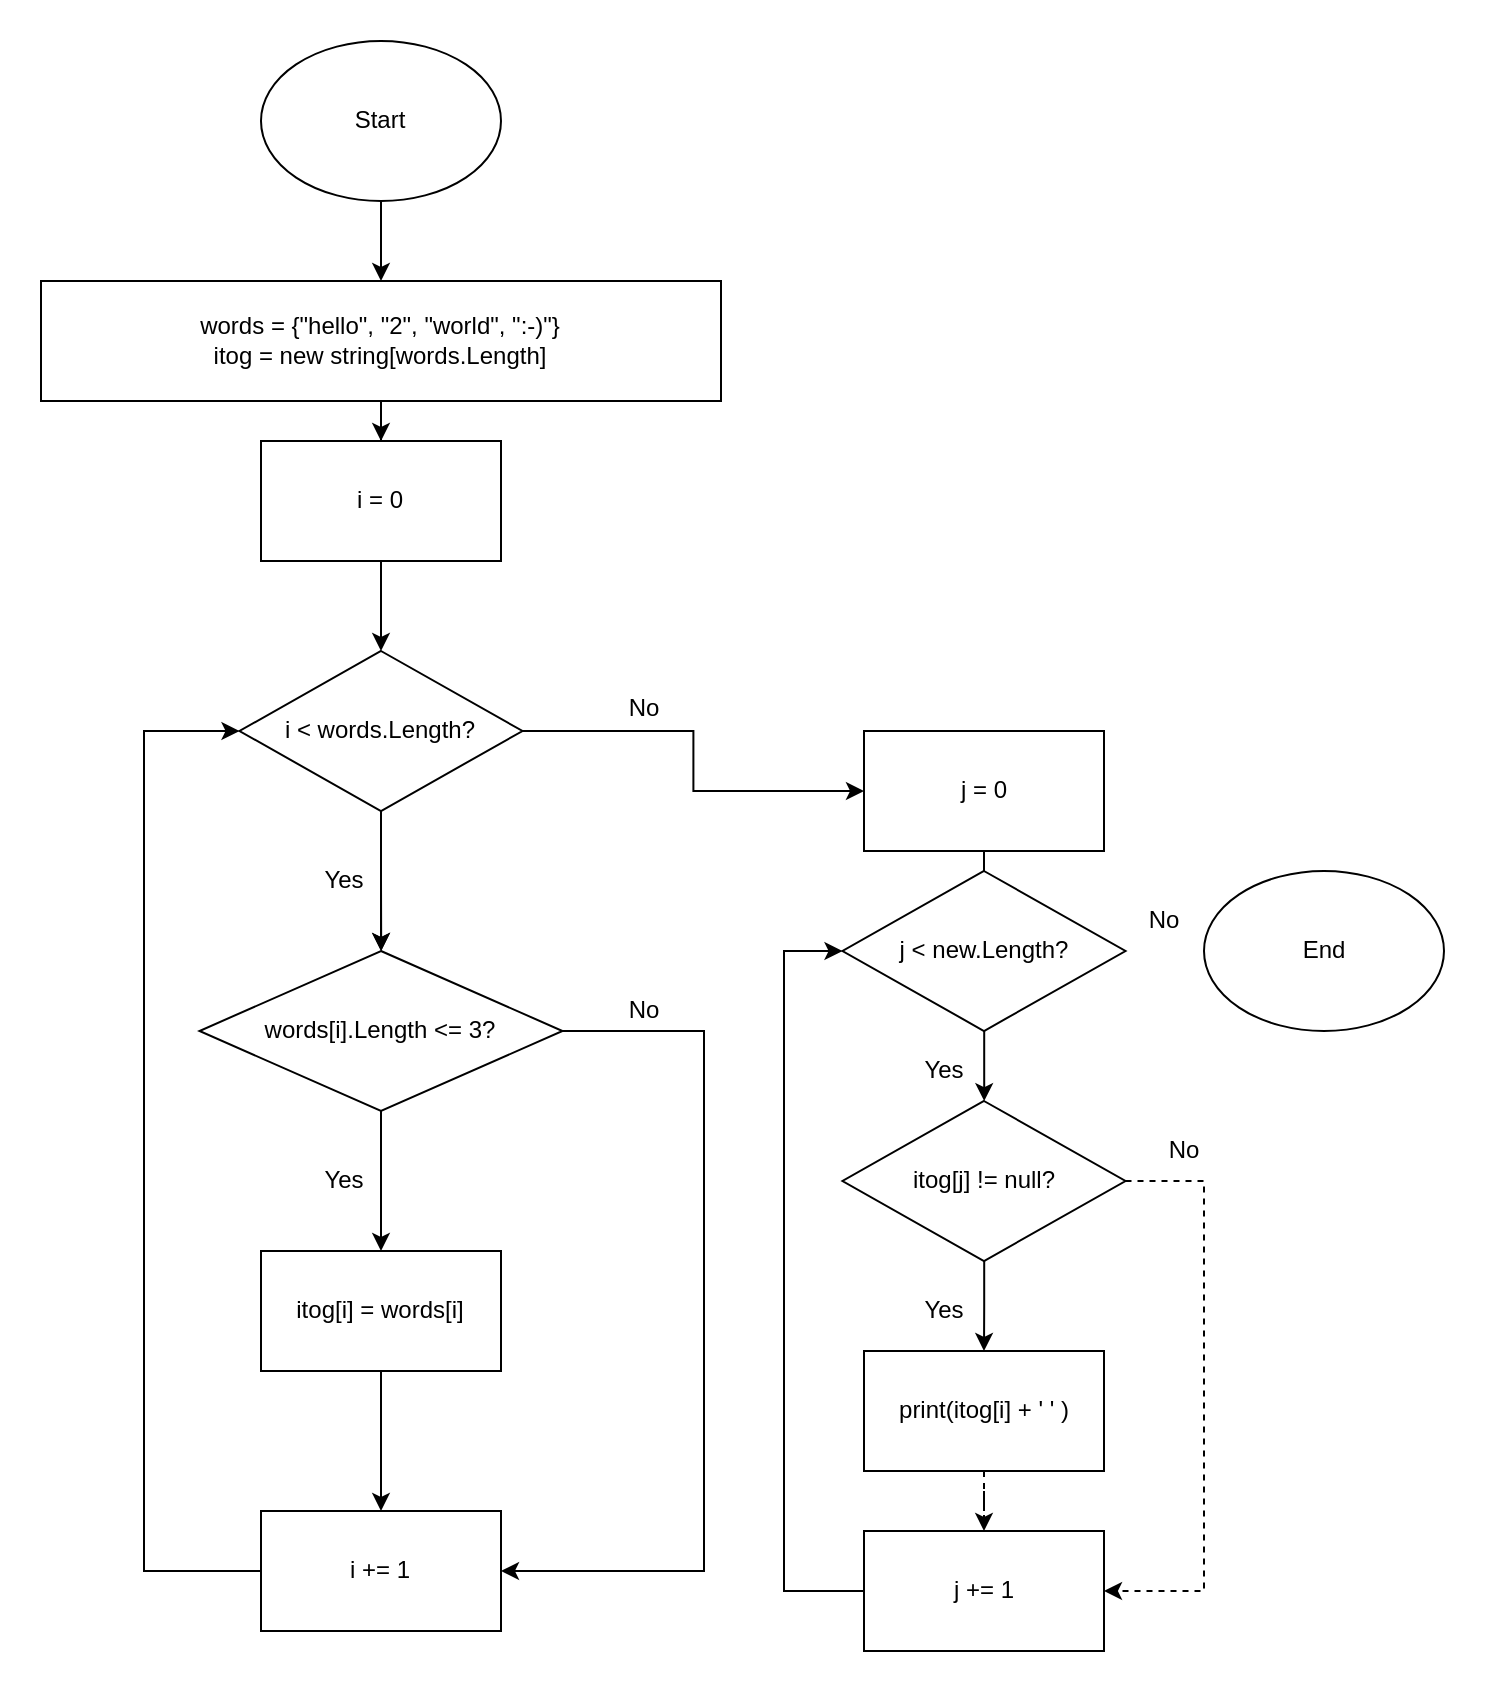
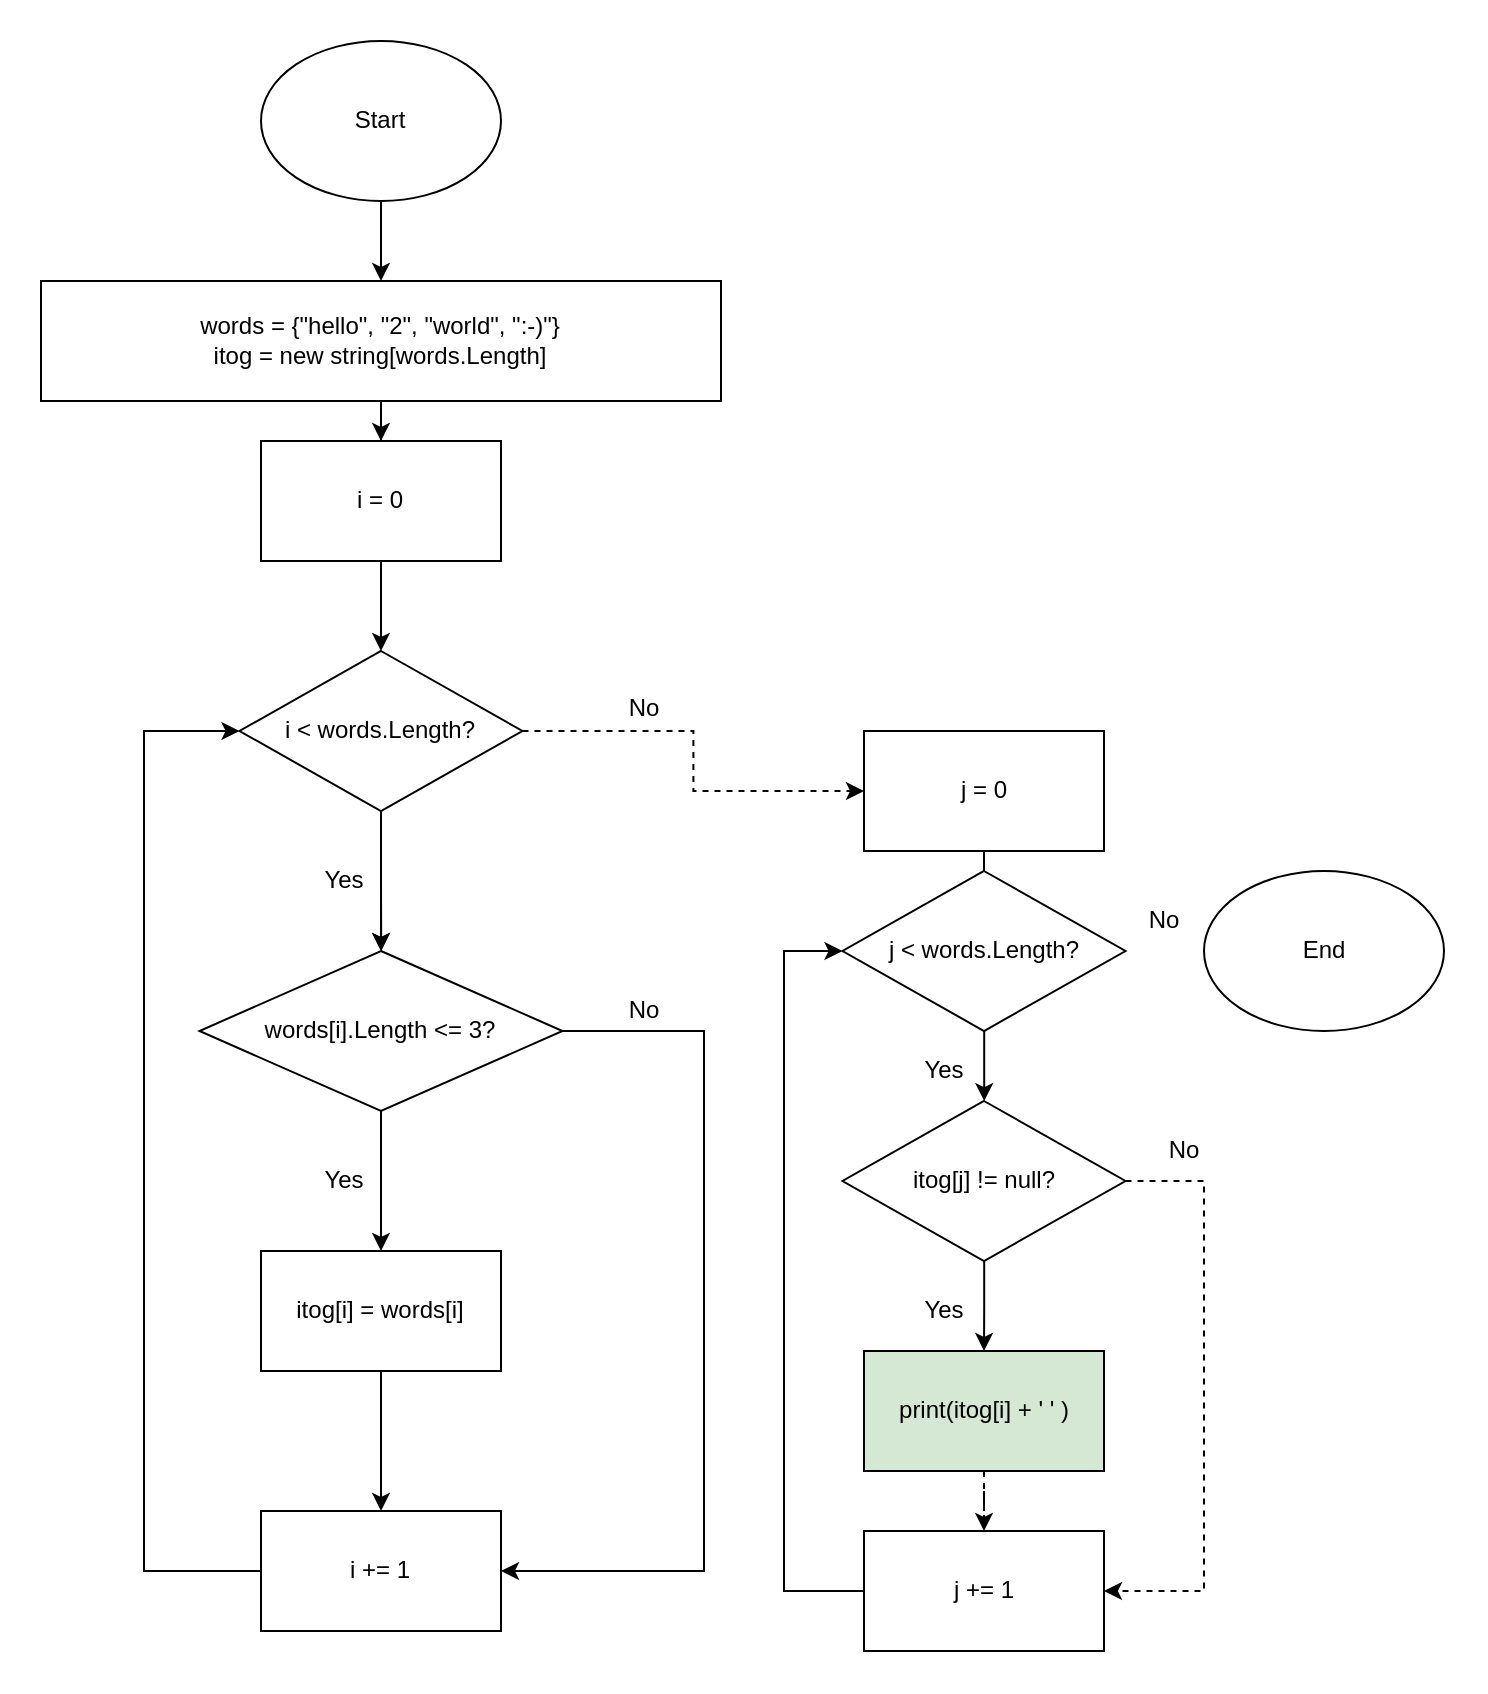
- <mxCell id="8" style="edgeStyle=orthogonalEdgeStyle;rounded=0;orthogonalLoop=1;jettySize=auto;html=1;" parent="1" source="9" target="24" edge="1"><mxGeometry relative="1" as="geometry"><mxPoint x="361.5" y="365" as="targetPoint" /></mxGeometry></mxCell>
+ <mxCell id="8" style="edgeStyle=orthogonalEdgeStyle;rounded=0;orthogonalLoop=1;jettySize=auto;html=1;dashed=1;" parent="1" source="9" target="24" edge="1"><mxGeometry relative="1" as="geometry"><mxPoint x="361.5" y="365" as="targetPoint" /></mxGeometry></mxCell>
- <mxCell id="26" value="j &amp;lt; new.Length?" style="rhombus;whiteSpace=wrap;html=1;" parent="1" vertex="1"><mxGeometry x="420.75" y="435" width="141.5" height="80" as="geometry" /></mxCell>
+ <mxCell id="26" value="j &amp;lt; words.Length?" style="rhombus;whiteSpace=wrap;html=1;" parent="1" vertex="1"><mxGeometry x="420.75" y="435" width="141.5" height="80" as="geometry" /></mxCell>
- <mxCell id="31" value="print(itog[i] + ' ' )" style="rounded=0;whiteSpace=wrap;html=1;" parent="1" vertex="1"><mxGeometry x="431.5" y="675" width="120" height="60" as="geometry" /></mxCell>
+ <mxCell id="31" value="print(itog[i] + ' ' )" style="rounded=0;whiteSpace=wrap;html=1;fillColor=#d5e8d4;" parent="1" vertex="1"><mxGeometry x="431.5" y="675" width="120" height="60" as="geometry" /></mxCell>
